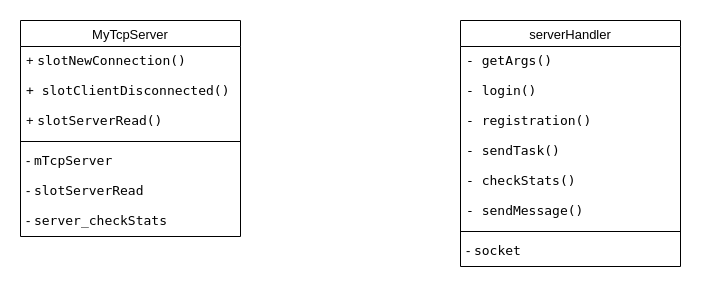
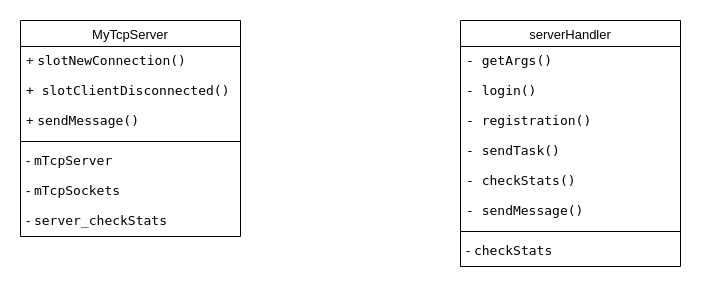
- <mxCell id="5" value="+ &lt;code class=&quot;!whitespace-pre hljs language-scss&quot; style=&quot;font-size: 13px;&quot;&gt;slotServerRead()&lt;/code&gt;" style="text;strokeColor=none;fillColor=none;spacingLeft=4;spacingRight=4;overflow=hidden;rotatable=0;points=[[0,0.5],[1,0.5]];portConstraint=eastwest;fontSize=13;whiteSpace=wrap;html=1;fontFamily=Helvetica;" vertex="1" parent="2"><mxGeometry y="86" width="220" height="30" as="geometry" /></mxCell>
+ <mxCell id="5" value="+ &lt;code class=&quot;!whitespace-pre hljs language-scss&quot; style=&quot;font-size: 13px;&quot;&gt;sendMessage()&lt;/code&gt;" style="text;strokeColor=none;fillColor=none;spacingLeft=4;spacingRight=4;overflow=hidden;rotatable=0;points=[[0,0.5],[1,0.5]];portConstraint=eastwest;fontSize=13;whiteSpace=wrap;html=1;fontFamily=Helvetica;" vertex="1" parent="2"><mxGeometry y="86" width="220" height="30" as="geometry" /></mxCell>
- <mxCell id="8" value="- &lt;code class=&quot;!whitespace-pre hljs language-scss&quot; style=&quot;font-size: 13px;&quot;&gt;slotServerRead&lt;/code&gt;" style="text;strokeColor=none;fillColor=none;spacingLeft=4;spacingRight=4;overflow=hidden;rotatable=0;points=[[0,0.5],[1,0.5]];portConstraint=eastwest;fontSize=13;whiteSpace=wrap;html=1;fontFamily=Helvetica;" vertex="1" parent="2"><mxGeometry y="156" width="220" height="30" as="geometry" /></mxCell>
+ <mxCell id="8" value="- &lt;code class=&quot;!whitespace-pre hljs language-scss&quot; style=&quot;font-size: 13px;&quot;&gt;mTcpSockets&lt;/code&gt;" style="text;strokeColor=none;fillColor=none;spacingLeft=4;spacingRight=4;overflow=hidden;rotatable=0;points=[[0,0.5],[1,0.5]];portConstraint=eastwest;fontSize=13;whiteSpace=wrap;html=1;fontFamily=Helvetica;" vertex="1" parent="2"><mxGeometry y="156" width="220" height="30" as="geometry" /></mxCell>
- <mxCell id="18" value="- &lt;code style=&quot;font-size: 13px;&quot;&gt;socket&lt;/code&gt;" style="text;strokeColor=none;fillColor=none;spacingLeft=4;spacingRight=4;overflow=hidden;rotatable=0;points=[[0,0.5],[1,0.5]];portConstraint=eastwest;fontSize=13;whiteSpace=wrap;html=1;fontFamily=Helvetica;" vertex="1" parent="10"><mxGeometry y="216" width="220" height="30" as="geometry" /></mxCell>
+ <mxCell id="18" value="- &lt;code style=&quot;font-size: 13px;&quot;&gt;checkStats&lt;/code&gt;" style="text;strokeColor=none;fillColor=none;spacingLeft=4;spacingRight=4;overflow=hidden;rotatable=0;points=[[0,0.5],[1,0.5]];portConstraint=eastwest;fontSize=13;whiteSpace=wrap;html=1;fontFamily=Helvetica;" vertex="1" parent="10"><mxGeometry y="216" width="220" height="30" as="geometry" /></mxCell>
